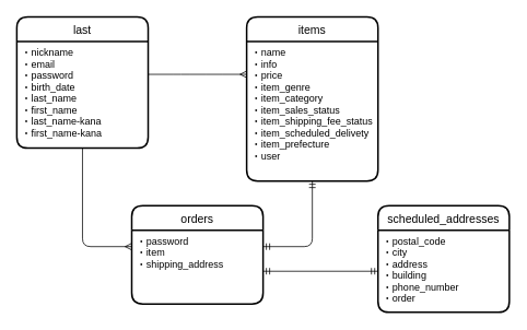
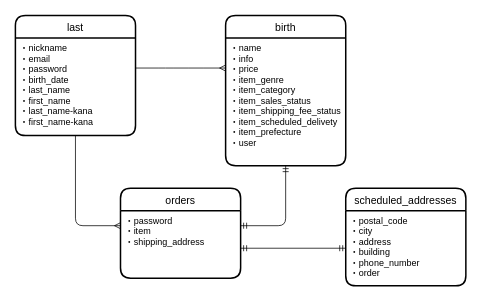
- <mxCell id="4" value="items" style="swimlane;childLayout=stackLayout;horizontal=1;startSize=30;horizontalStack=0;rounded=1;fontSize=14;fontStyle=0;strokeWidth=2;resizeParent=0;resizeLast=1;shadow=0;dashed=0;align=center;" parent="1" vertex="1"><mxGeometry x="300" y="20" width="160" height="200" as="geometry" /></mxCell>
+ <mxCell id="4" value="birth" style="swimlane;childLayout=stackLayout;horizontal=1;startSize=30;horizontalStack=0;rounded=1;fontSize=14;fontStyle=0;strokeWidth=2;resizeParent=0;resizeLast=1;shadow=0;dashed=0;align=center;" parent="1" vertex="1"><mxGeometry x="300" y="20" width="160" height="200" as="geometry" /></mxCell>
